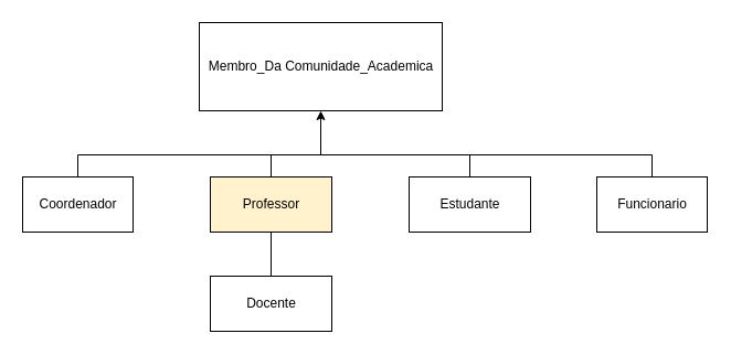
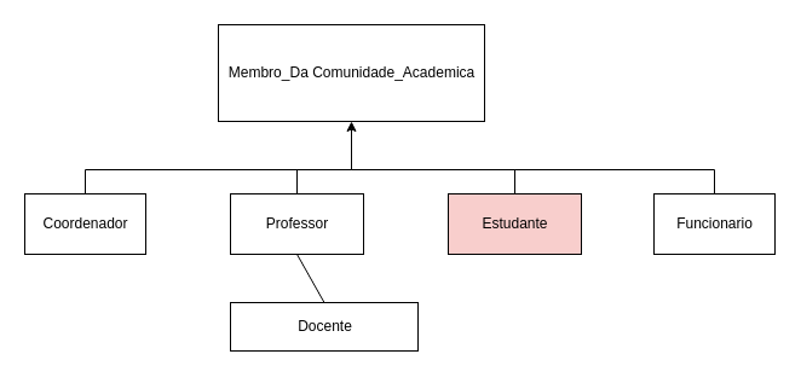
- <mxCell id="5" value="Professor" style="html=1;fillColor=#fff2cc;" vertex="1" parent="1"><mxGeometry x="190" y="160" width="110" height="50" as="geometry" /></mxCell>
+ <mxCell id="5" value="Professor" style="html=1;" vertex="1" parent="1"><mxGeometry x="190" y="160" width="110" height="50" as="geometry" /></mxCell>
- <mxCell id="6" value="Estudante" style="html=1;" vertex="1" parent="1"><mxGeometry x="370" y="160" width="110" height="50" as="geometry" /></mxCell>
+ <mxCell id="6" value="Estudante" style="html=1;fillColor=#f8cecc;" vertex="1" parent="1"><mxGeometry x="370" y="160" width="110" height="50" as="geometry" /></mxCell>
- <mxCell id="8" value="Docente" style="html=1;" vertex="1" parent="1"><mxGeometry x="190" y="250" width="110" height="50" as="geometry" /></mxCell>
+ <mxCell id="8" value="Docente" style="html=1;" vertex="1" parent="1"><mxGeometry x="190" y="250" width="155" height="40" as="geometry" /></mxCell>
